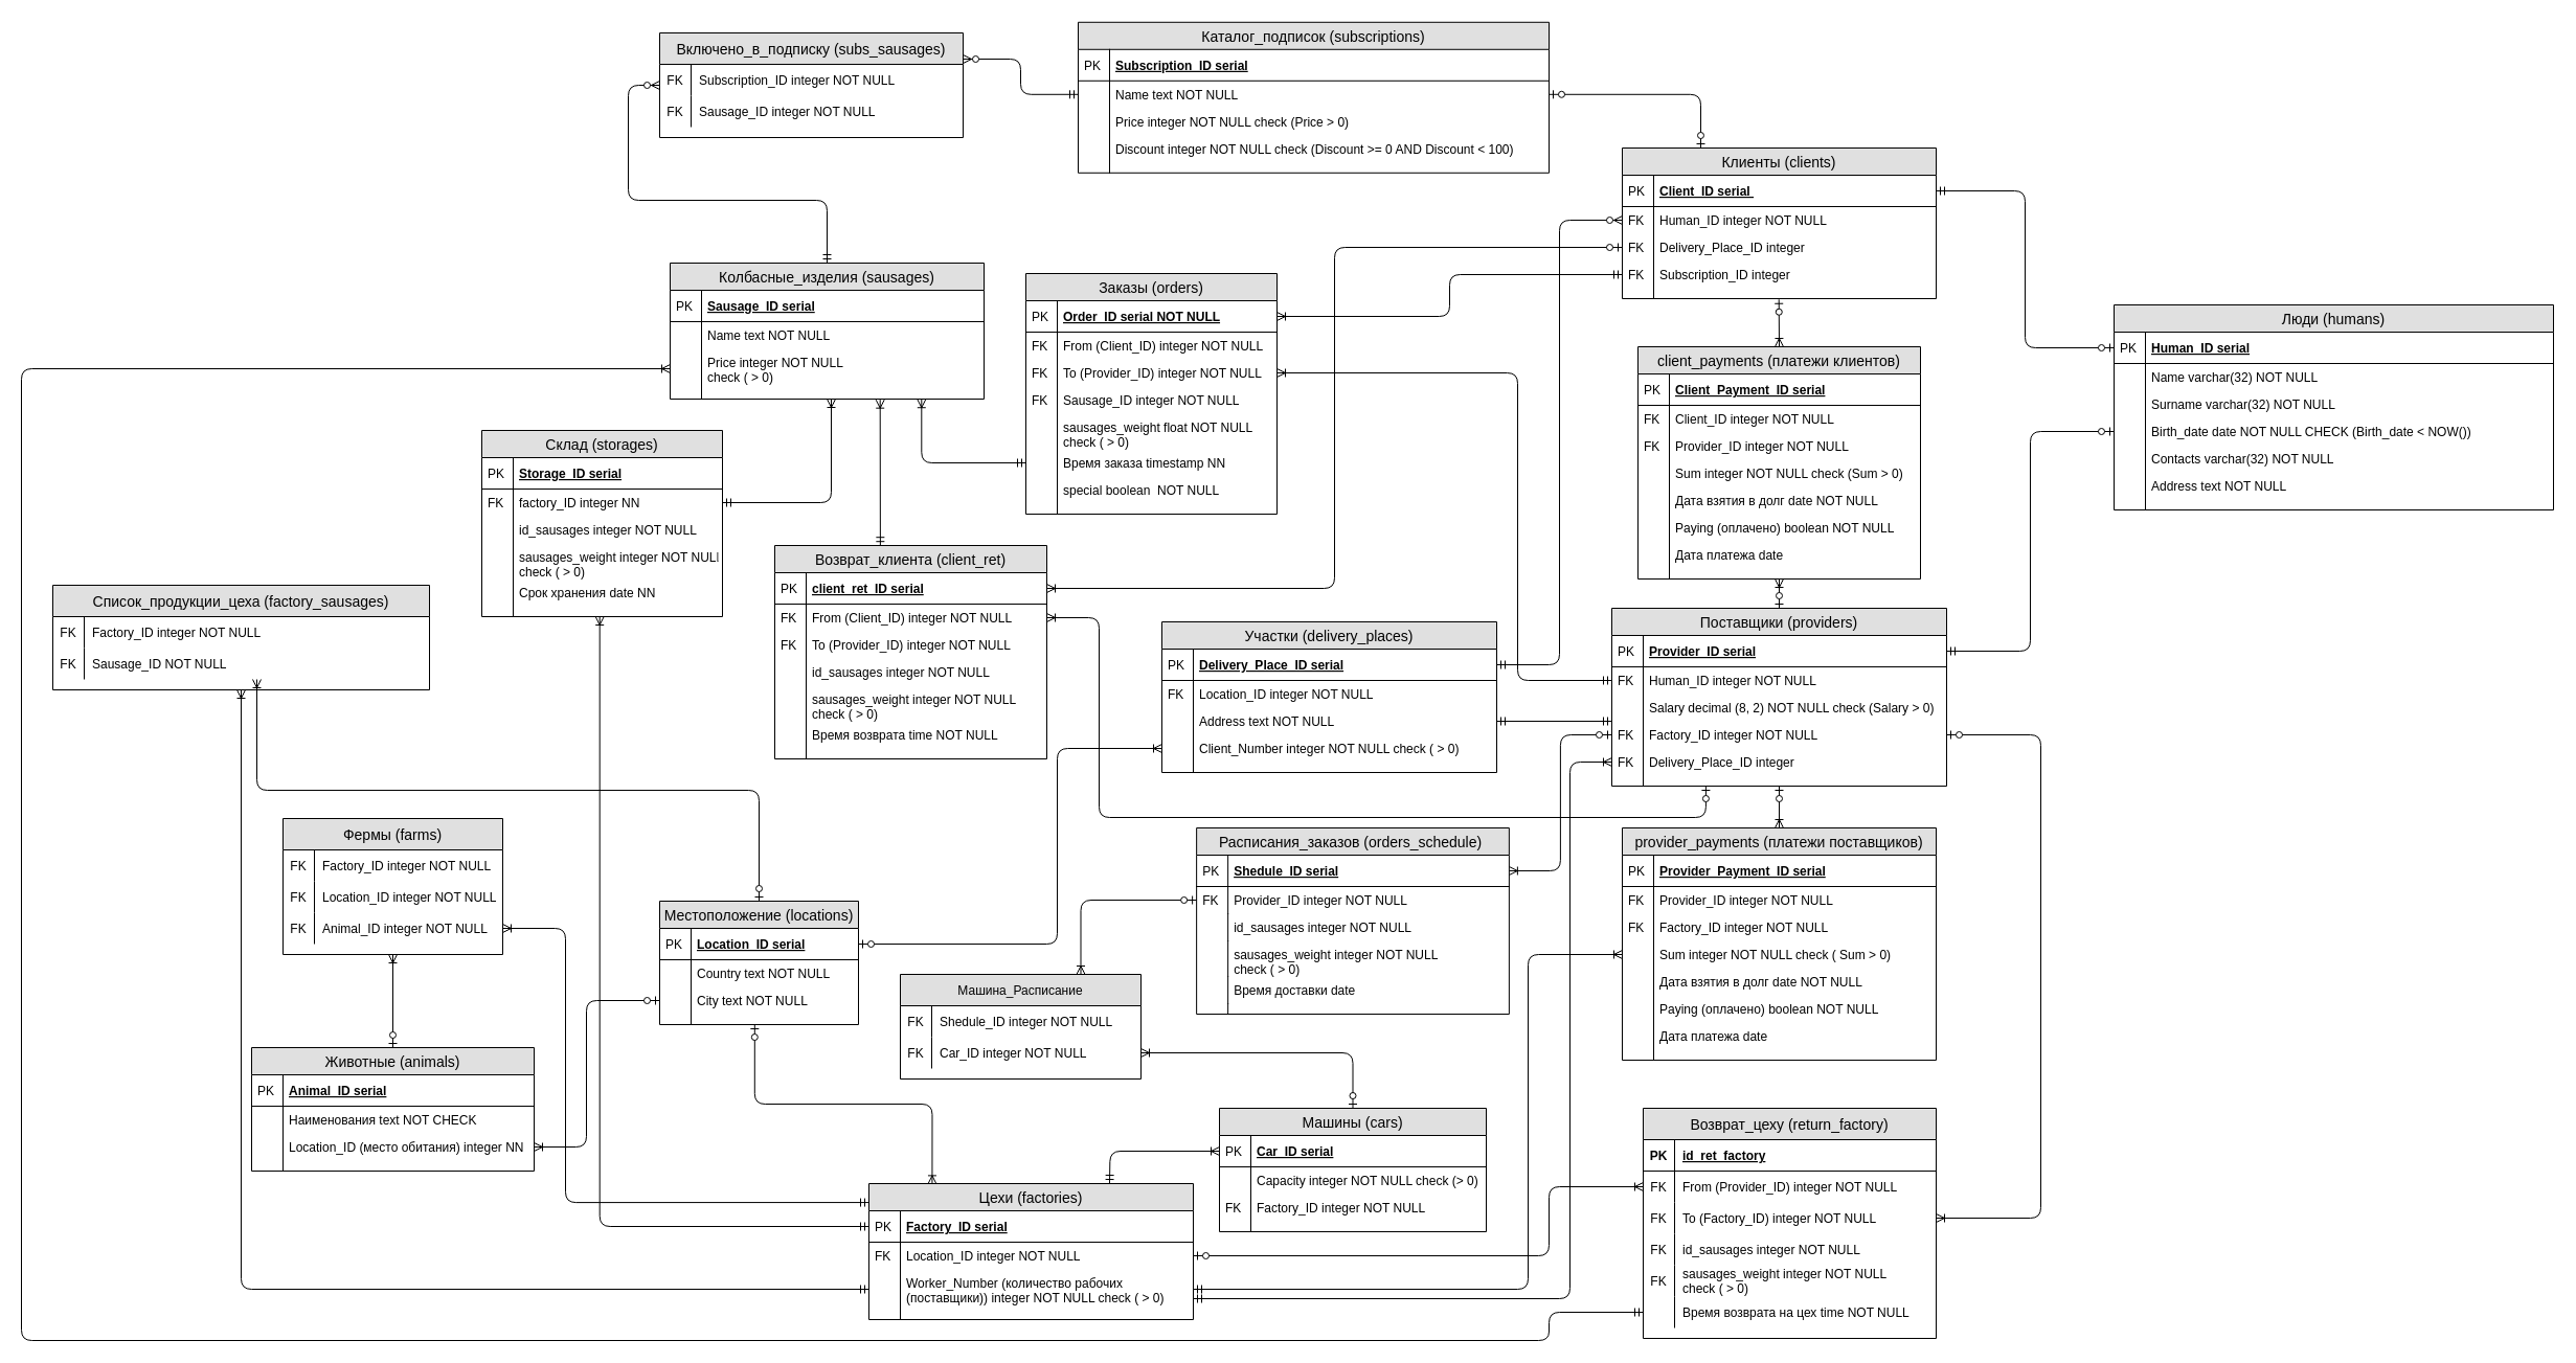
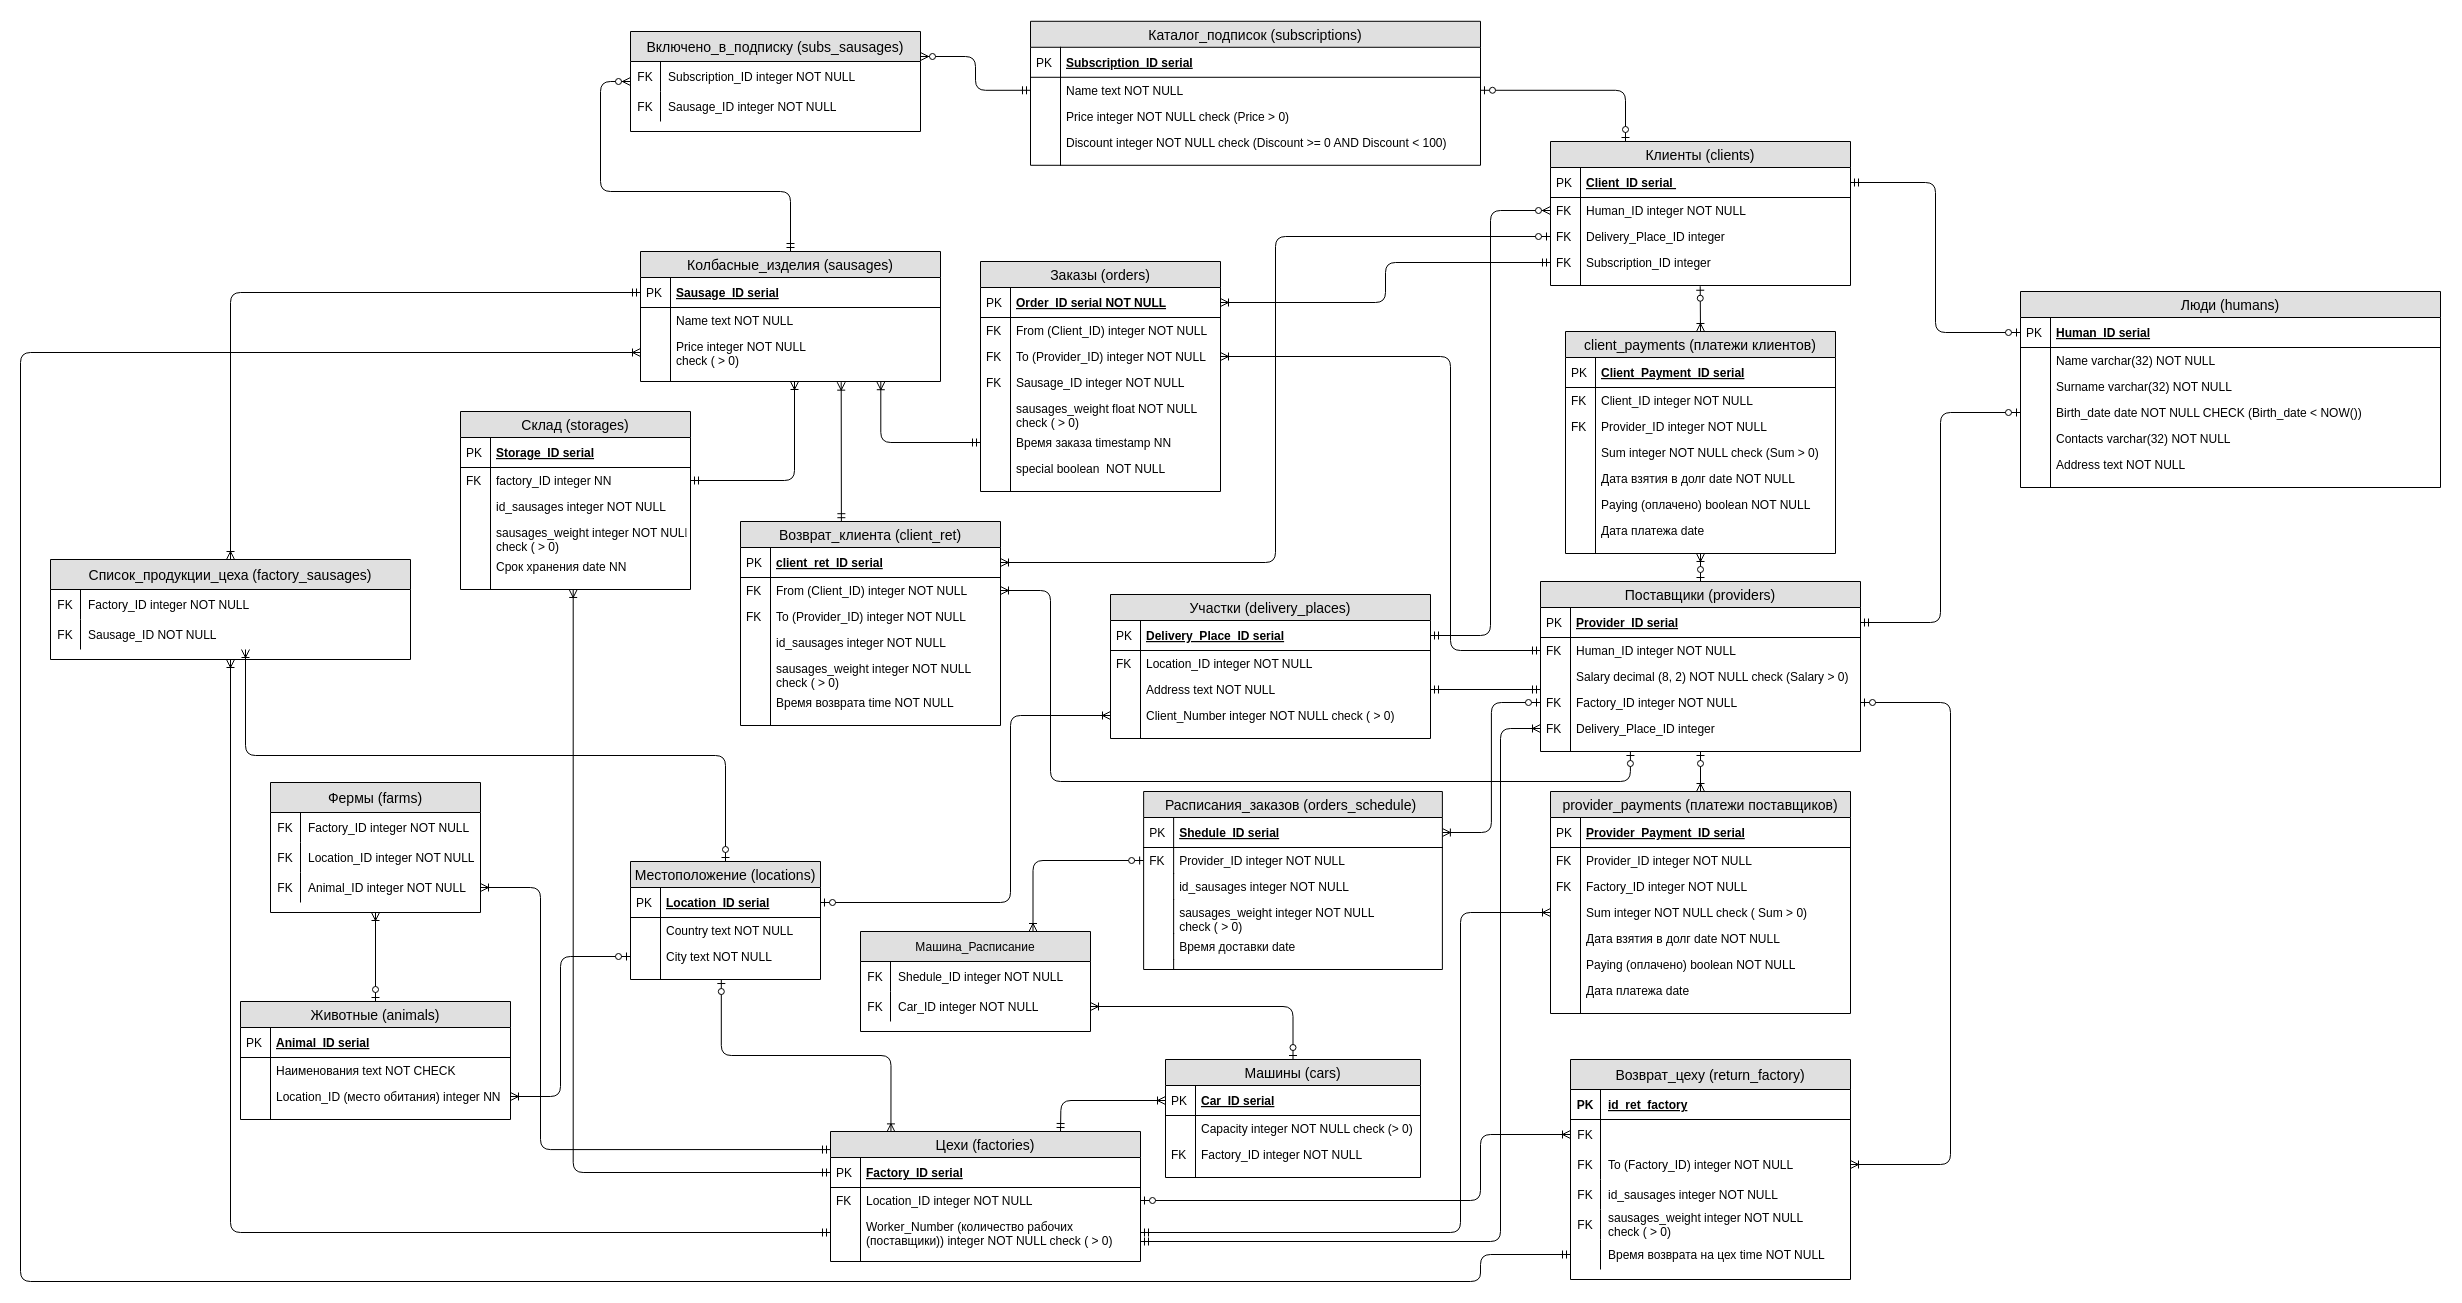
+ <mxCell id="198" value="" style="edgeStyle=orthogonalEdgeStyle;fontSize=12;html=1;endArrow=ERoneToMany;startArrow=ERmandOne;entryX=0.5;entryY=0;entryDx=0;entryDy=0;endFill=0;" parent="1" source="152" target="190" edge="1"><mxGeometry width="100" height="100" relative="1" as="geometry"><mxPoint x="320" y="281" as="sourcePoint" /><mxPoint x="420" y="181" as="targetPoint" /></mxGeometry></mxCell>
- <mxCell id="208" value="From (Provider_ID) integer NOT NULL" style="shape=partialRectangle;connectable=0;fillColor=none;top=0;left=0;bottom=0;right=0;align=left;spacingLeft=6;overflow=hidden;" parent="206" vertex="1"><mxGeometry x="30" width="250" height="30" as="geometry" /></mxCell>
